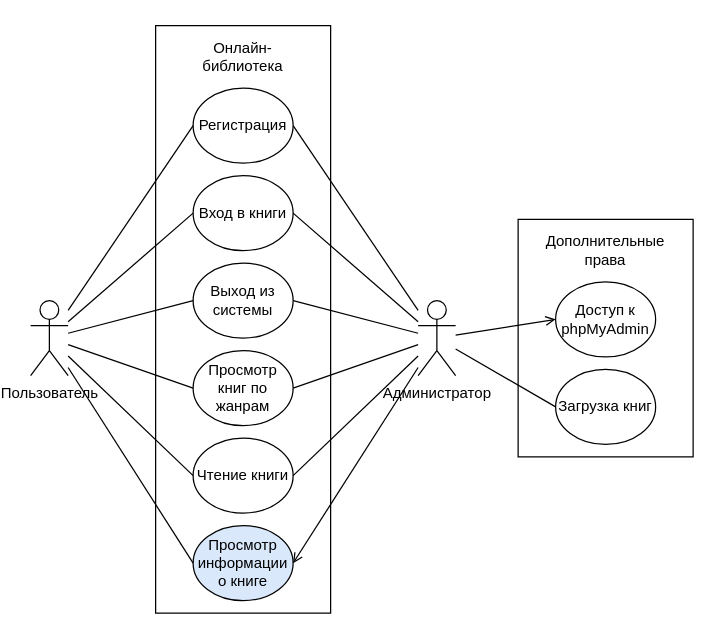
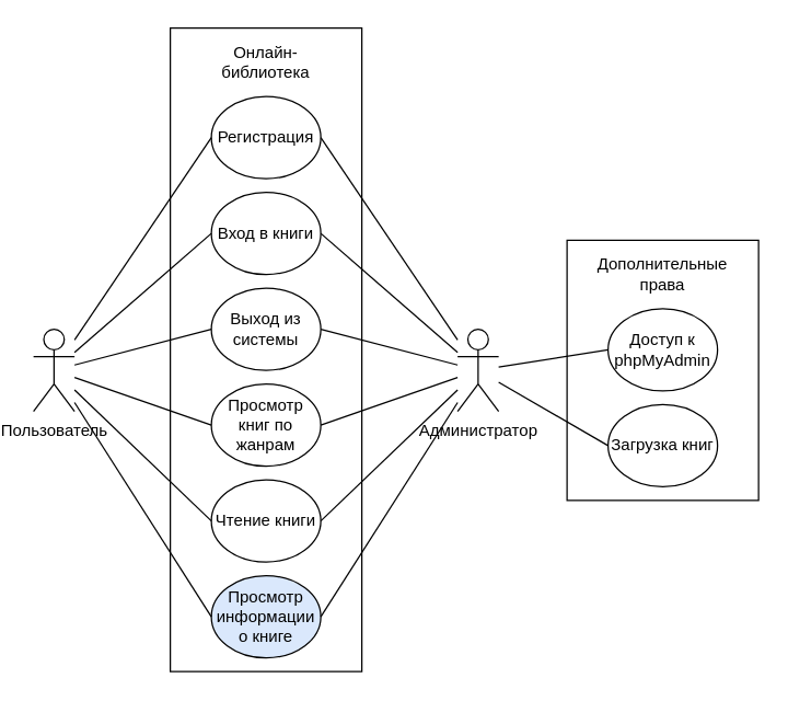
- <mxCell id="26" value="" style="endArrow=open;html=1;rounded=0;entryX=0;entryY=0.5;entryDx=0;entryDy=0;" edge="1" parent="1" source="5" target="11"><mxGeometry width="50" height="50" relative="1" as="geometry"><mxPoint x="360" y="450" as="sourcePoint" /><mxPoint x="460" y="302" as="targetPoint" /></mxGeometry></mxCell>
+ <mxCell id="26" value="" style="endArrow=none;html=1;rounded=0;entryX=0;entryY=0.5;entryDx=0;entryDy=0;" edge="1" parent="1" source="5" target="11"><mxGeometry width="50" height="50" relative="1" as="geometry"><mxPoint x="360" y="450" as="sourcePoint" /><mxPoint x="460" y="302" as="targetPoint" /></mxGeometry></mxCell>
- <mxCell id="25" value="" style="endArrow=open;html=1;rounded=0;entryX=1;entryY=0.5;entryDx=0;entryDy=0;" edge="1" parent="1" source="5" target="13"><mxGeometry width="50" height="50" relative="1" as="geometry"><mxPoint x="420" y="440" as="sourcePoint" /><mxPoint x="520" y="292" as="targetPoint" /></mxGeometry></mxCell>
+ <mxCell id="25" value="" style="endArrow=none;html=1;rounded=0;entryX=1;entryY=0.5;entryDx=0;entryDy=0;" edge="1" parent="1" source="5" target="13"><mxGeometry width="50" height="50" relative="1" as="geometry"><mxPoint x="420" y="440" as="sourcePoint" /><mxPoint x="520" y="292" as="targetPoint" /></mxGeometry></mxCell>
